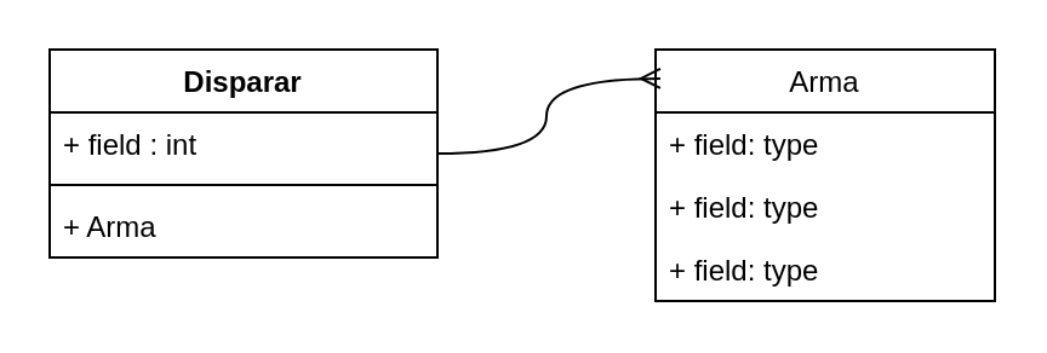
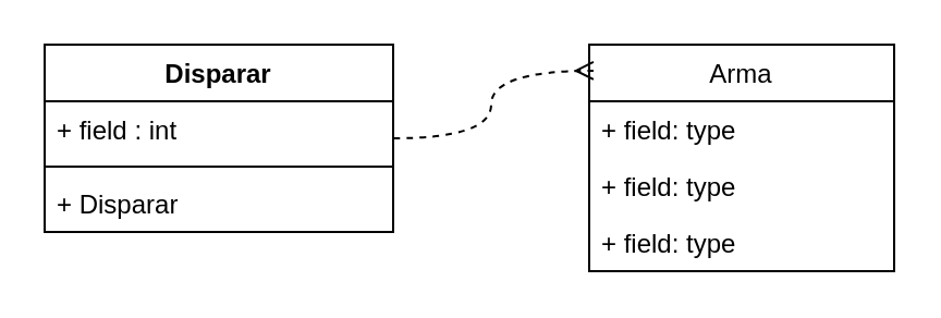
- <mxCell id="2" style="edgeStyle=orthogonalEdgeStyle;rounded=0;orthogonalLoop=1;jettySize=auto;html=1;entryX=0.014;entryY=0.115;entryDx=0;entryDy=0;entryPerimeter=0;exitX=1;exitY=0.654;exitDx=0;exitDy=0;exitPerimeter=0;curved=1;endArrow=ERmany;endFill=0;" edge="1" parent="1" source="4" target="7"><mxGeometry relative="1" as="geometry" /></mxCell>
+ <mxCell id="2" style="edgeStyle=orthogonalEdgeStyle;rounded=0;orthogonalLoop=1;jettySize=auto;html=1;entryX=0.014;entryY=0.115;entryDx=0;entryDy=0;entryPerimeter=0;exitX=1;exitY=0.654;exitDx=0;exitDy=0;exitPerimeter=0;curved=1;endArrow=ERmany;endFill=0;dashed=1;" edge="1" parent="1" source="4" target="7"><mxGeometry relative="1" as="geometry" /></mxCell>
- <mxCell id="6" value="+ Arma" style="text;strokeColor=none;fillColor=none;align=left;verticalAlign=top;spacingLeft=4;spacingRight=4;overflow=hidden;rotatable=0;points=[[0,0.5],[1,0.5]];portConstraint=eastwest;" vertex="1" parent="3"><mxGeometry y="60" width="160" height="26" as="geometry" /></mxCell>
+ <mxCell id="6" value="+ Disparar" style="text;strokeColor=none;fillColor=none;align=left;verticalAlign=top;spacingLeft=4;spacingRight=4;overflow=hidden;rotatable=0;points=[[0,0.5],[1,0.5]];portConstraint=eastwest;" vertex="1" parent="3"><mxGeometry y="60" width="160" height="26" as="geometry" /></mxCell>
